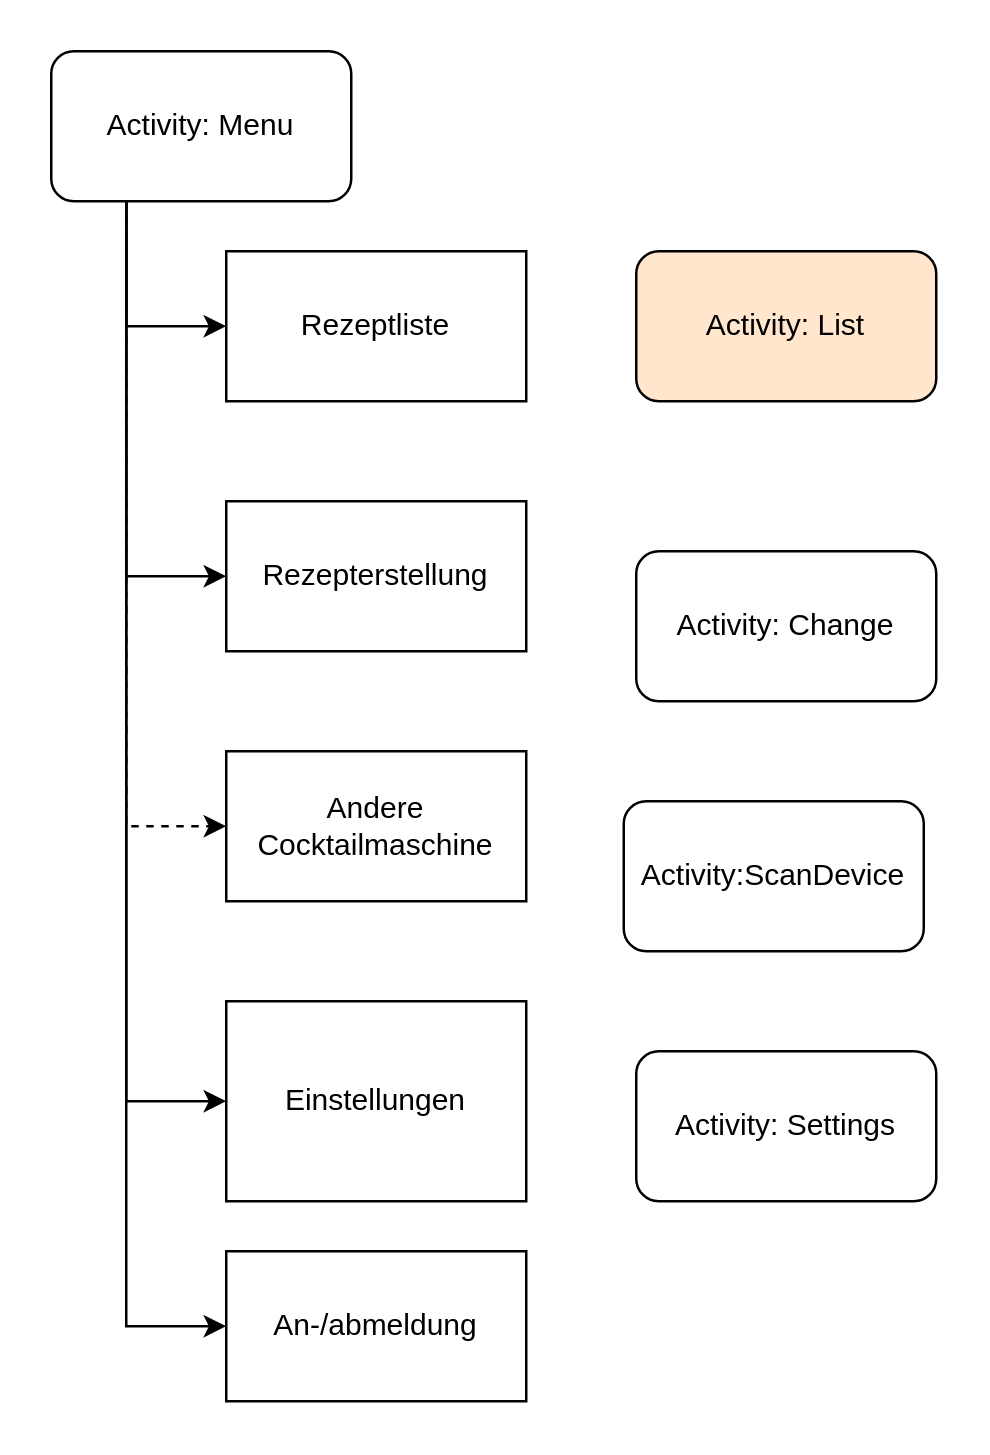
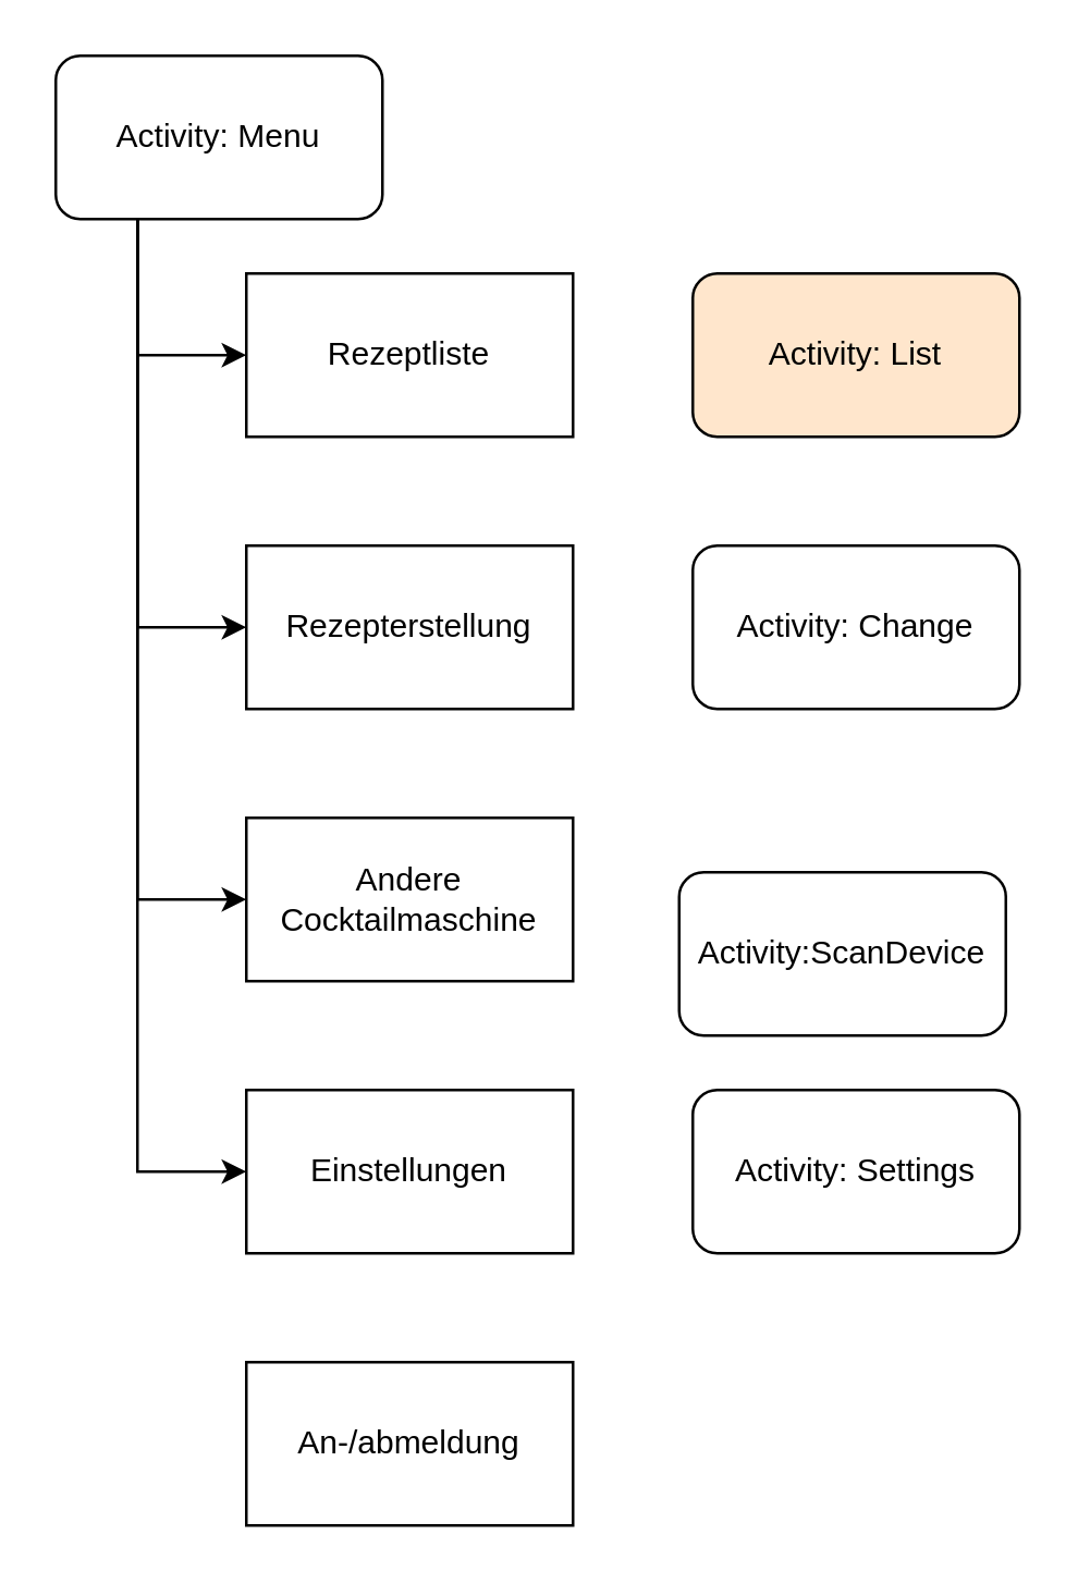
- <mxCell id="14" value="Activity: Change" style="rounded=1;whiteSpace=wrap;html=1;" vertex="1" parent="1"><mxGeometry x="254" y="220" width="120" height="60" as="geometry" /></mxCell>
+ <mxCell id="14" value="Activity: Change" style="rounded=1;whiteSpace=wrap;html=1;" vertex="1" parent="1"><mxGeometry x="254" y="200" width="120" height="60" as="geometry" /></mxCell>
- <mxCell id="4" style="edgeStyle=orthogonalEdgeStyle;rounded=0;orthogonalLoop=1;jettySize=auto;html=1;exitX=0.25;exitY=1;exitDx=0;exitDy=0;entryX=0;entryY=0.5;entryDx=0;entryDy=0;dashed=1;" edge="1" parent="1" source="7" target="10"><mxGeometry relative="1" as="geometry" /></mxCell>
+ <mxCell id="4" style="edgeStyle=orthogonalEdgeStyle;rounded=0;orthogonalLoop=1;jettySize=auto;html=1;exitX=0.25;exitY=1;exitDx=0;exitDy=0;entryX=0;entryY=0.5;entryDx=0;entryDy=0;" edge="1" parent="1" source="7" target="10"><mxGeometry relative="1" as="geometry" /></mxCell>
- <mxCell id="11" value="Einstellungen" style="rounded=0;whiteSpace=wrap;html=1;" vertex="1" parent="1"><mxGeometry x="90" y="400" width="120" height="80" as="geometry" /></mxCell>
+ <mxCell id="11" value="Einstellungen" style="rounded=0;whiteSpace=wrap;html=1;" vertex="1" parent="1"><mxGeometry x="90" y="400" width="120" height="60" as="geometry" /></mxCell>
- <mxCell id="16" value="Activity: Settings" style="rounded=1;whiteSpace=wrap;html=1;" vertex="1" parent="1"><mxGeometry x="254" y="420" width="120" height="60" as="geometry" /></mxCell>
+ <mxCell id="16" value="Activity: Settings" style="rounded=1;whiteSpace=wrap;html=1;" vertex="1" parent="1"><mxGeometry x="254" y="400" width="120" height="60" as="geometry" /></mxCell>
- <mxCell id="6" style="edgeStyle=orthogonalEdgeStyle;rounded=0;orthogonalLoop=1;jettySize=auto;html=1;exitX=0.25;exitY=1;exitDx=0;exitDy=0;entryX=0;entryY=0.5;entryDx=0;entryDy=0;" edge="1" parent="1" source="7" target="12"><mxGeometry relative="1" as="geometry" /></mxCell>
